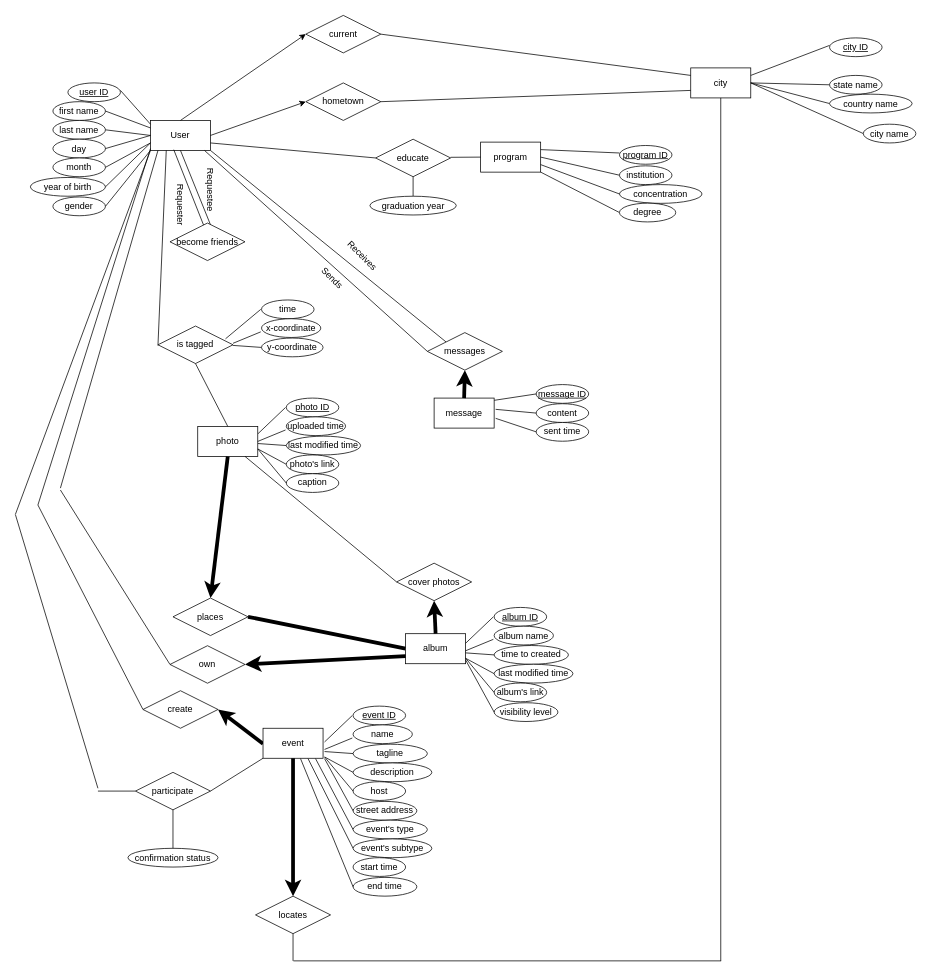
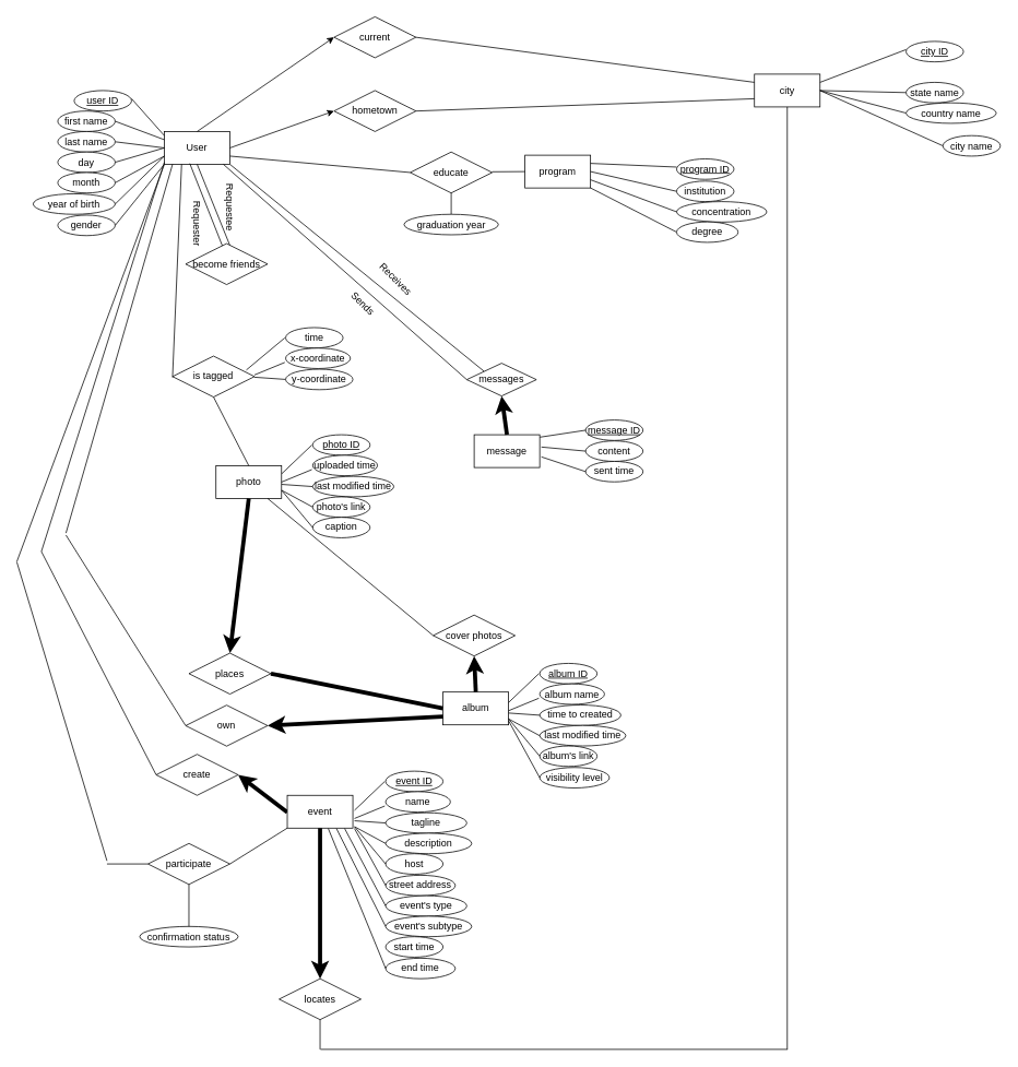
- <mxCell id="138" value="messages" style="rhombus;whiteSpace=wrap;html=1;rounded=0;" parent="1" vertex="1"><mxGeometry x="569" y="442.75" width="100" height="50" as="geometry" /></mxCell>
+ <mxCell id="138" value="messages" style="rhombus;whiteSpace=wrap;html=1;rounded=0;" parent="1" vertex="1"><mxGeometry x="569" y="442.75" width="85" height="40" as="geometry" /></mxCell>
